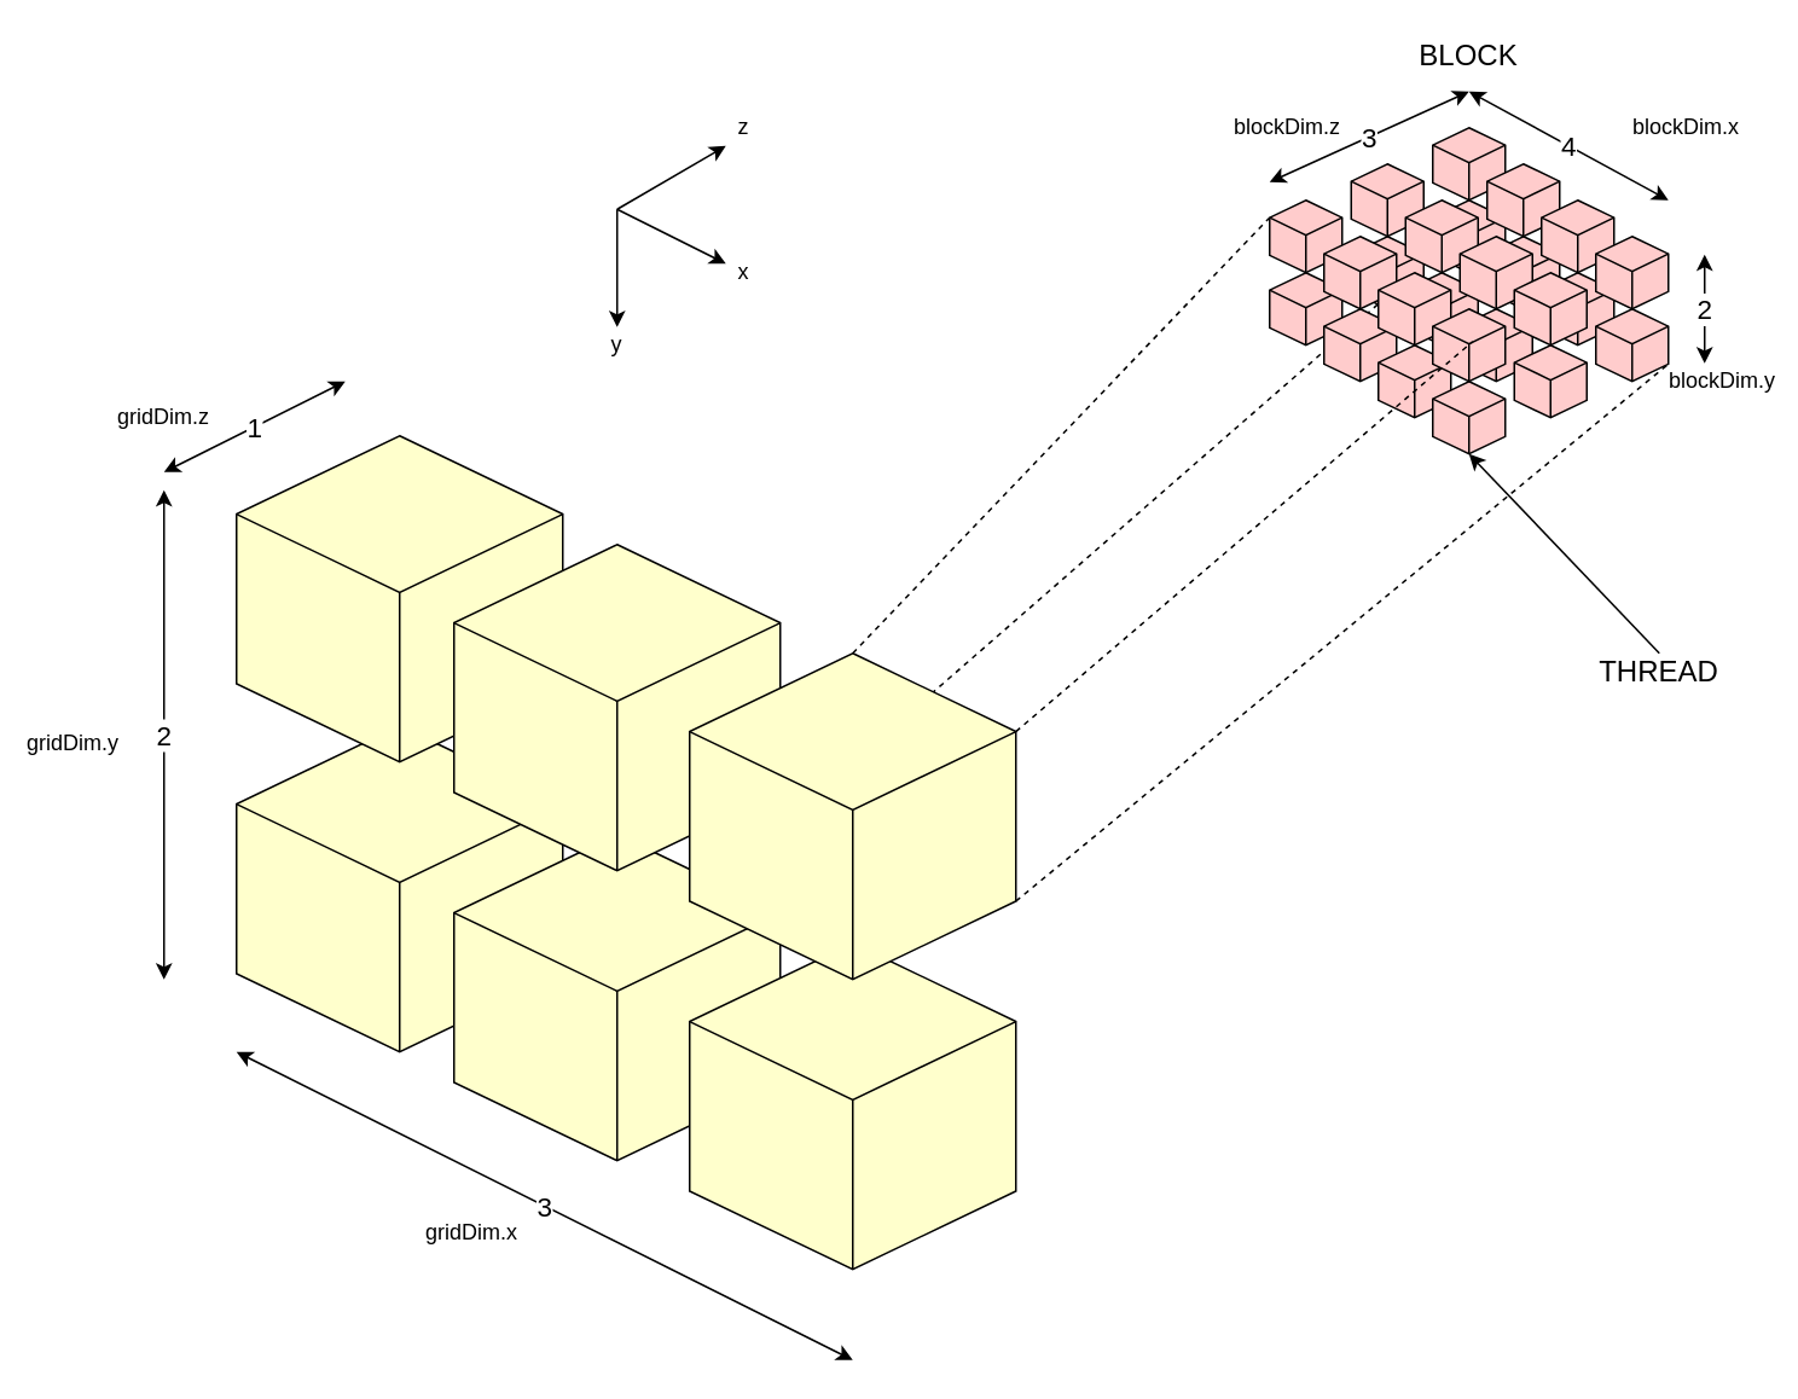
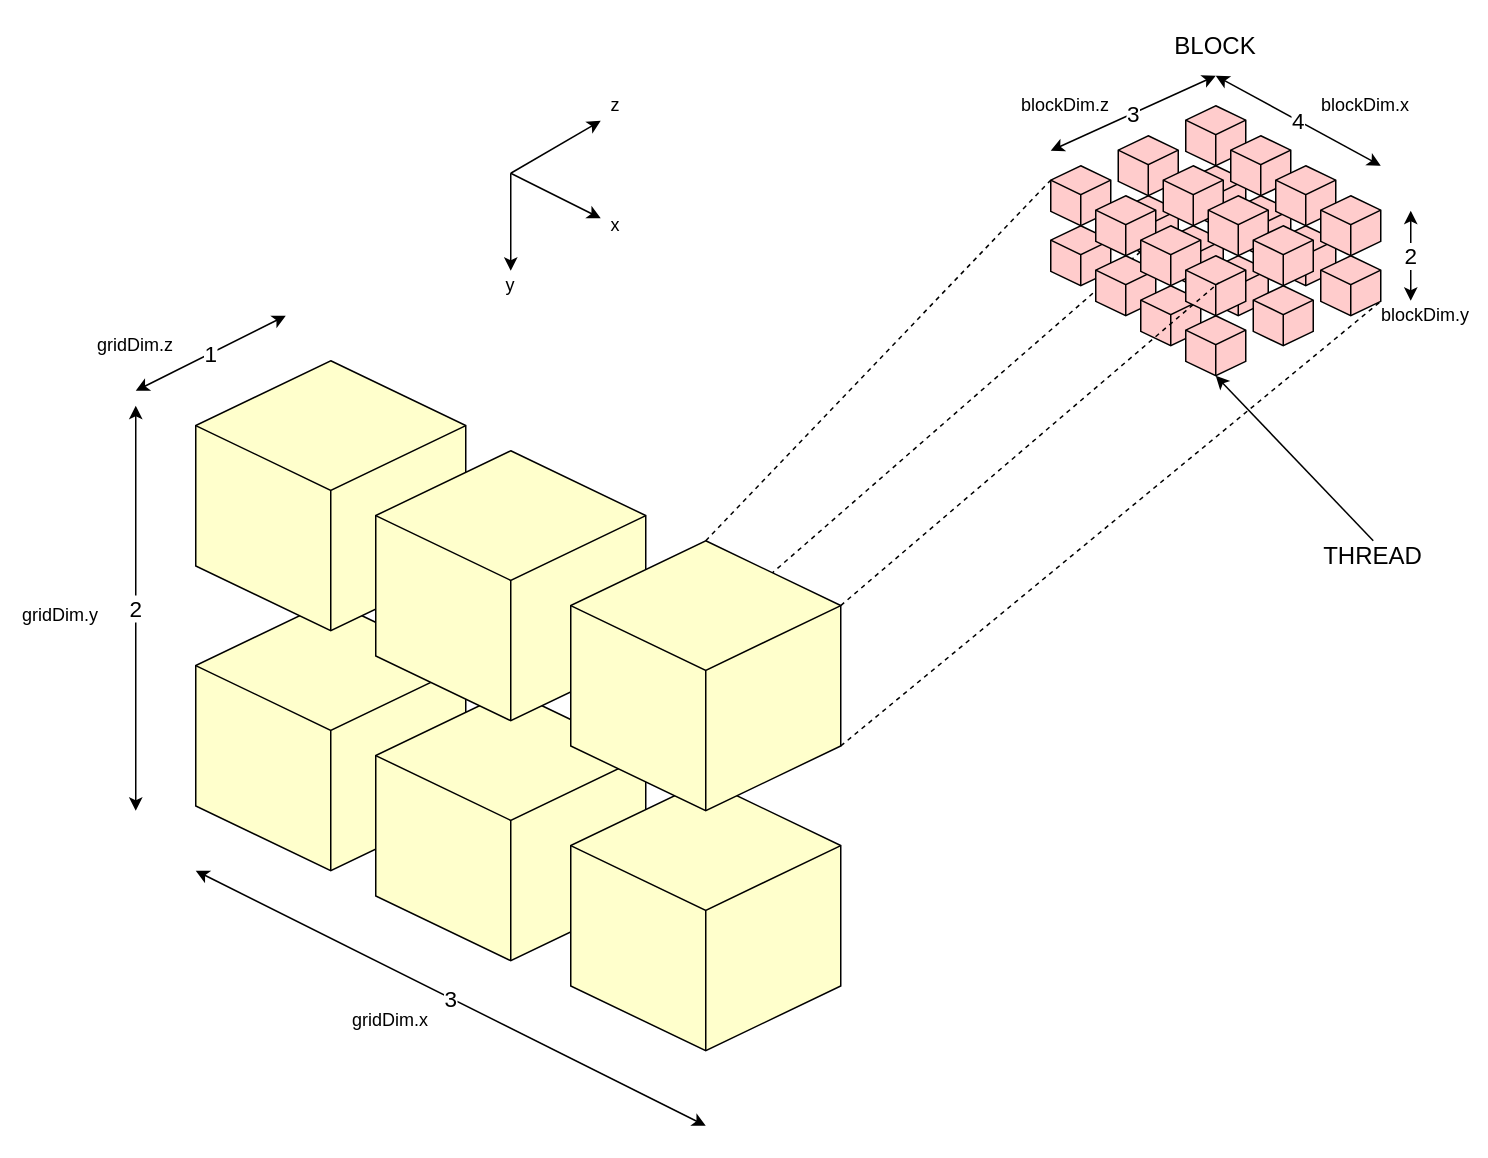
- <mxCell id="55" value="blockDim.x" style="text;html=1;strokeColor=none;fillColor=none;align=center;verticalAlign=middle;whiteSpace=wrap;rounded=0;" vertex="1" parent="1"><mxGeometry x="910" y="60" width="40" height="20" as="geometry" /></mxCell>
+ <mxCell id="55" value="blockDim.x" style="text;html=1;strokeColor=none;fillColor=none;align=center;verticalAlign=middle;whiteSpace=wrap;rounded=0;" vertex="1" parent="1"><mxGeometry x="890" y="60" width="40" height="20" as="geometry" /></mxCell>
